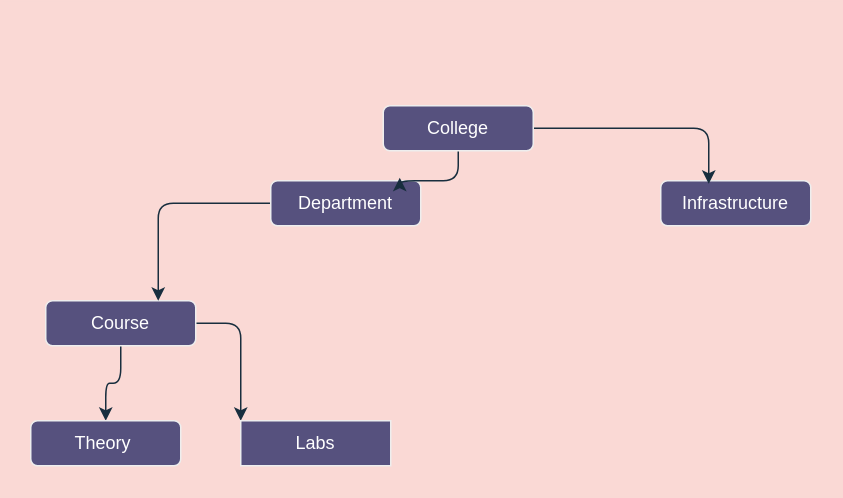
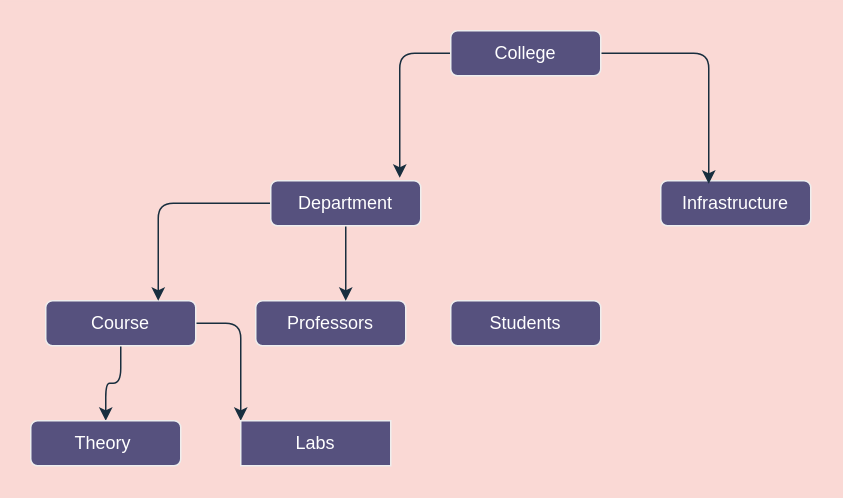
- <mxCell id="15" value="College" style="rounded=1;whiteSpace=wrap;html=1;sketch=0;fillColor=#56517E;strokeColor=#EEEEEE;fontColor=#FFFFFF;" vertex="1" parent="1"><mxGeometry x="255" y="70" width="100" height="30" as="geometry" /></mxCell>
+ <mxCell id="15" value="College" style="rounded=1;whiteSpace=wrap;html=1;sketch=0;fillColor=#56517E;strokeColor=#EEEEEE;fontColor=#FFFFFF;" vertex="1" parent="1"><mxGeometry x="300" y="20" width="100" height="30" as="geometry" /></mxCell>
+ <mxCell id="10" style="edgeStyle=orthogonalEdgeStyle;curved=0;rounded=1;sketch=0;orthogonalLoop=1;jettySize=auto;html=1;entryX=0.6;entryY=0;entryDx=0;entryDy=0;entryPerimeter=0;strokeColor=#182E3E;labelBackgroundColor=#FAD9D5;" edge="1" parent="1" source="11" target="5"><mxGeometry relative="1" as="geometry" /></mxCell>
+ <mxCell id="5" value="Professors" style="rounded=1;whiteSpace=wrap;html=1;sketch=0;fillColor=#56517E;strokeColor=#EEEEEE;fontColor=#FFFFFF;" vertex="1" parent="1"><mxGeometry x="170" y="200" width="100" height="30" as="geometry" /></mxCell>
+ <mxCell id="6" value="Students" style="rounded=1;whiteSpace=wrap;html=1;sketch=0;fillColor=#56517E;strokeColor=#EEEEEE;fontColor=#FFFFFF;" vertex="1" parent="1"><mxGeometry x="300" y="200" width="100" height="30" as="geometry" /></mxCell>
